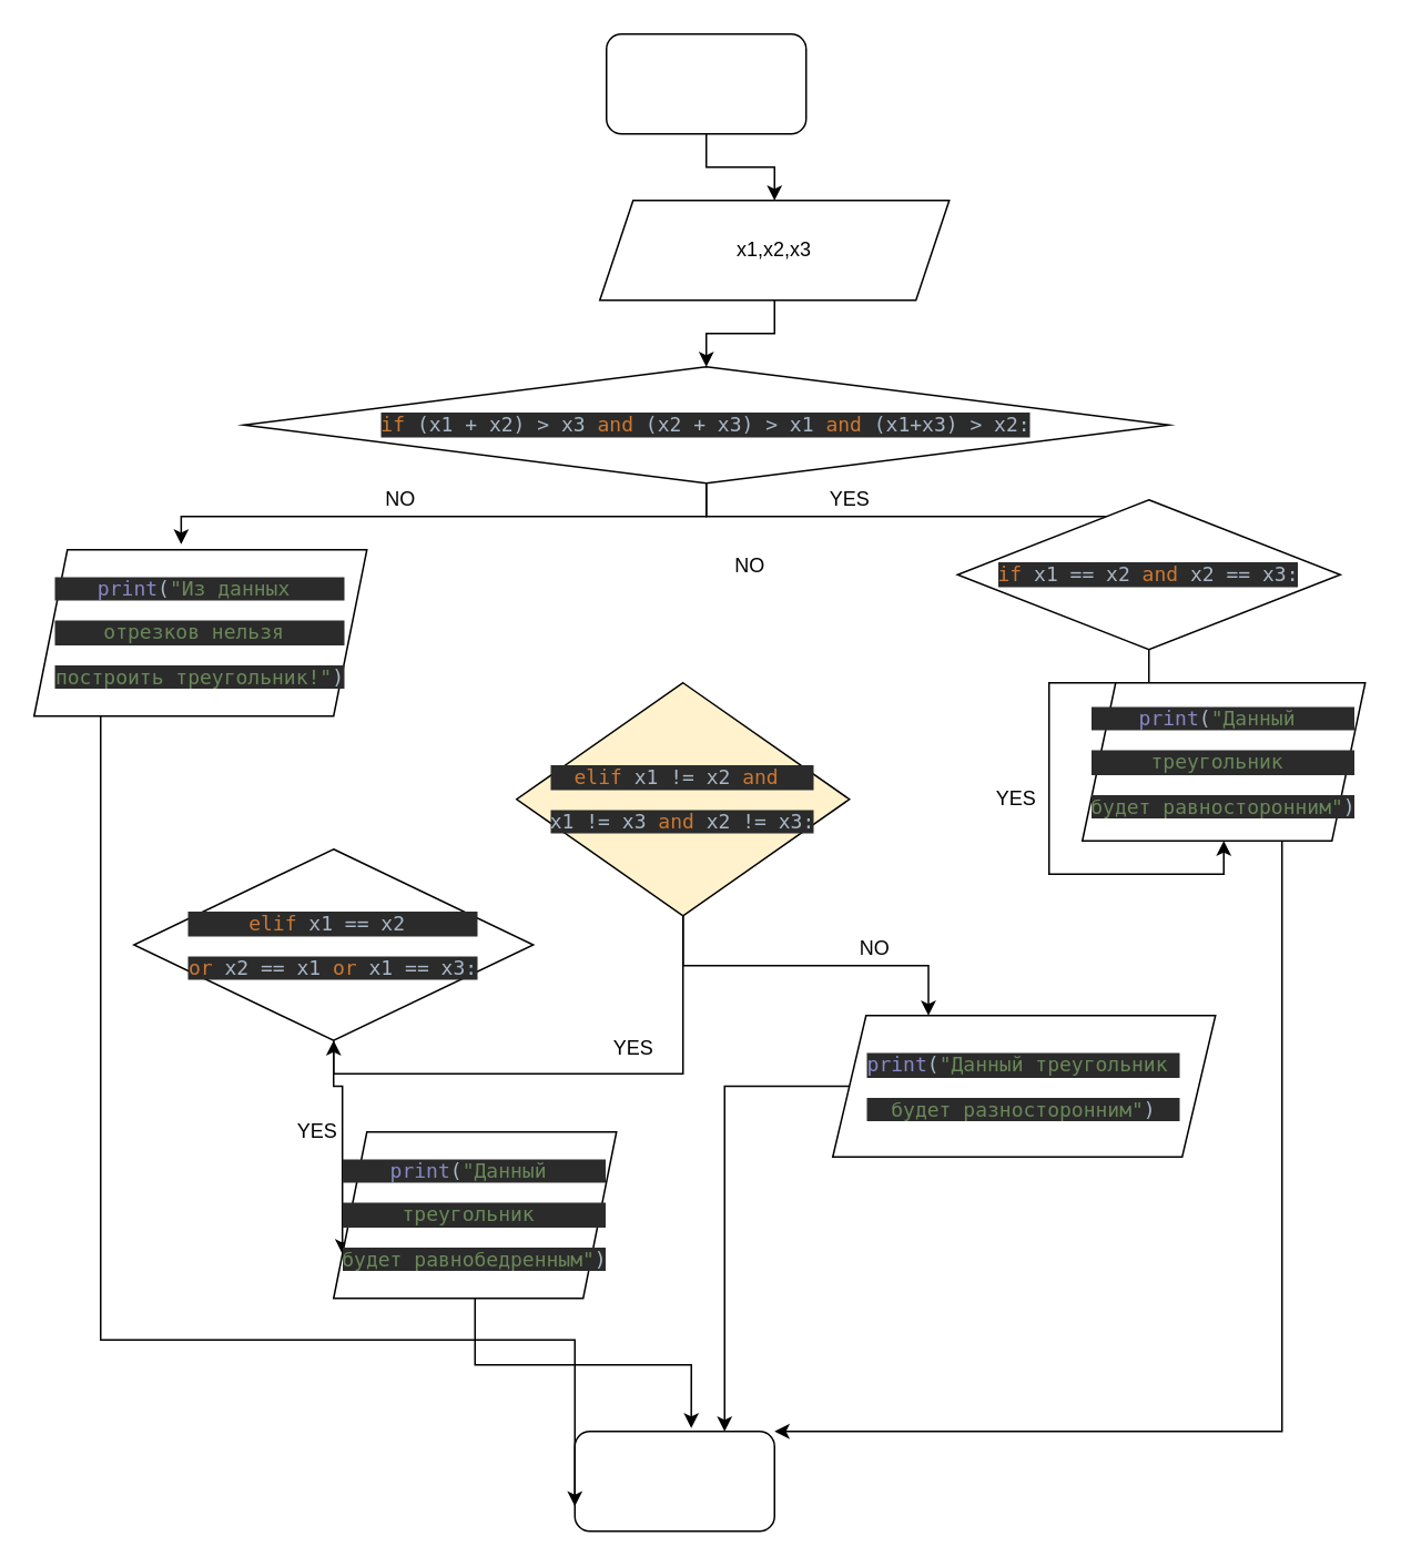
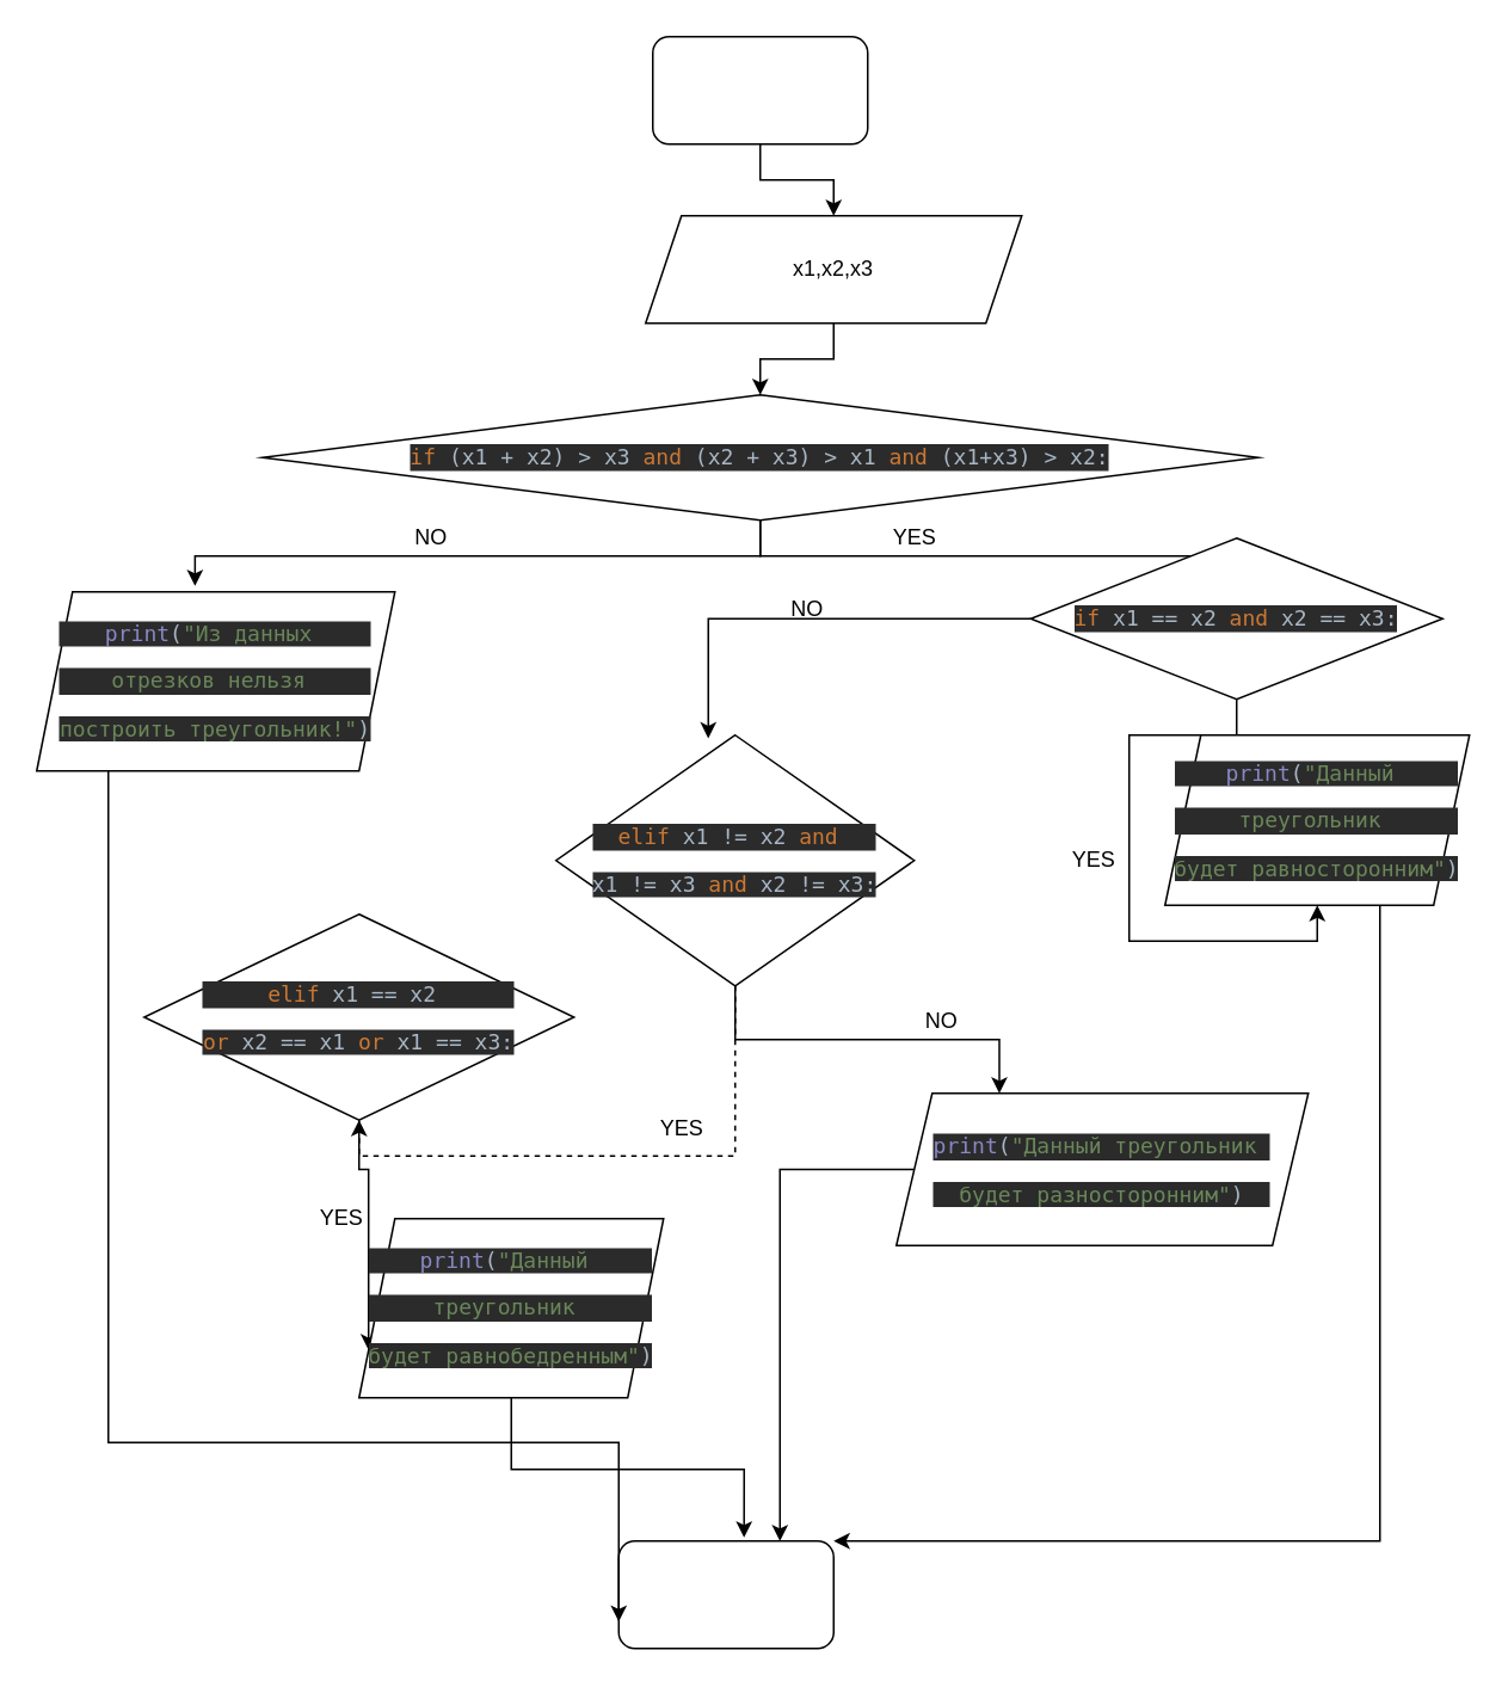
+ <mxCell id="11" style="edgeStyle=orthogonalEdgeStyle;rounded=0;orthogonalLoop=1;jettySize=auto;html=1;entryX=0.425;entryY=0.013;entryDx=0;entryDy=0;entryPerimeter=0;" edge="1" parent="1" source="12" target="19"><mxGeometry relative="1" as="geometry" /></mxCell>
- <mxCell id="19" value="&lt;pre style=&quot;background-color: #2b2b2b ; color: #a9b7c6 ; font-family: &amp;#34;jetbrains mono&amp;#34; , monospace ; font-size: 9 8pt&quot;&gt;&lt;span style=&quot;color: #cc7832&quot;&gt;elif &lt;/span&gt;x1 != x2 &lt;span style=&quot;color: #cc7832&quot;&gt;and &lt;/span&gt;&lt;/pre&gt;&lt;pre style=&quot;background-color: #2b2b2b ; color: #a9b7c6 ; font-family: &amp;#34;jetbrains mono&amp;#34; , monospace ; font-size: 9 8pt&quot;&gt;x1 != x3 &lt;span style=&quot;color: #cc7832&quot;&gt;and &lt;/span&gt;x2 != x3:&lt;/pre&gt;" style="rhombus;whiteSpace=wrap;html=1;fillColor=#fff2cc;" vertex="1" parent="1"><mxGeometry x="310" y="410" width="200" height="140" as="geometry" /></mxCell>
+ <mxCell id="19" value="&lt;pre style=&quot;background-color: #2b2b2b ; color: #a9b7c6 ; font-family: &amp;#34;jetbrains mono&amp;#34; , monospace ; font-size: 9 8pt&quot;&gt;&lt;span style=&quot;color: #cc7832&quot;&gt;elif &lt;/span&gt;x1 != x2 &lt;span style=&quot;color: #cc7832&quot;&gt;and &lt;/span&gt;&lt;/pre&gt;&lt;pre style=&quot;background-color: #2b2b2b ; color: #a9b7c6 ; font-family: &amp;#34;jetbrains mono&amp;#34; , monospace ; font-size: 9 8pt&quot;&gt;x1 != x3 &lt;span style=&quot;color: #cc7832&quot;&gt;and &lt;/span&gt;x2 != x3:&lt;/pre&gt;" style="rhombus;whiteSpace=wrap;html=1;" vertex="1" parent="1"><mxGeometry x="310" y="410" width="200" height="140" as="geometry" /></mxCell>
- <mxCell id="17" style="edgeStyle=orthogonalEdgeStyle;rounded=0;orthogonalLoop=1;jettySize=auto;html=1;entryX=0.5;entryY=1;entryDx=0;entryDy=0;" edge="1" parent="1" source="19" target="23"><mxGeometry relative="1" as="geometry" /></mxCell>
+ <mxCell id="17" style="edgeStyle=orthogonalEdgeStyle;rounded=0;orthogonalLoop=1;jettySize=auto;html=1;entryX=0.5;entryY=1;entryDx=0;entryDy=0;dashed=1;" edge="1" parent="1" source="19" target="23"><mxGeometry relative="1" as="geometry" /></mxCell>
